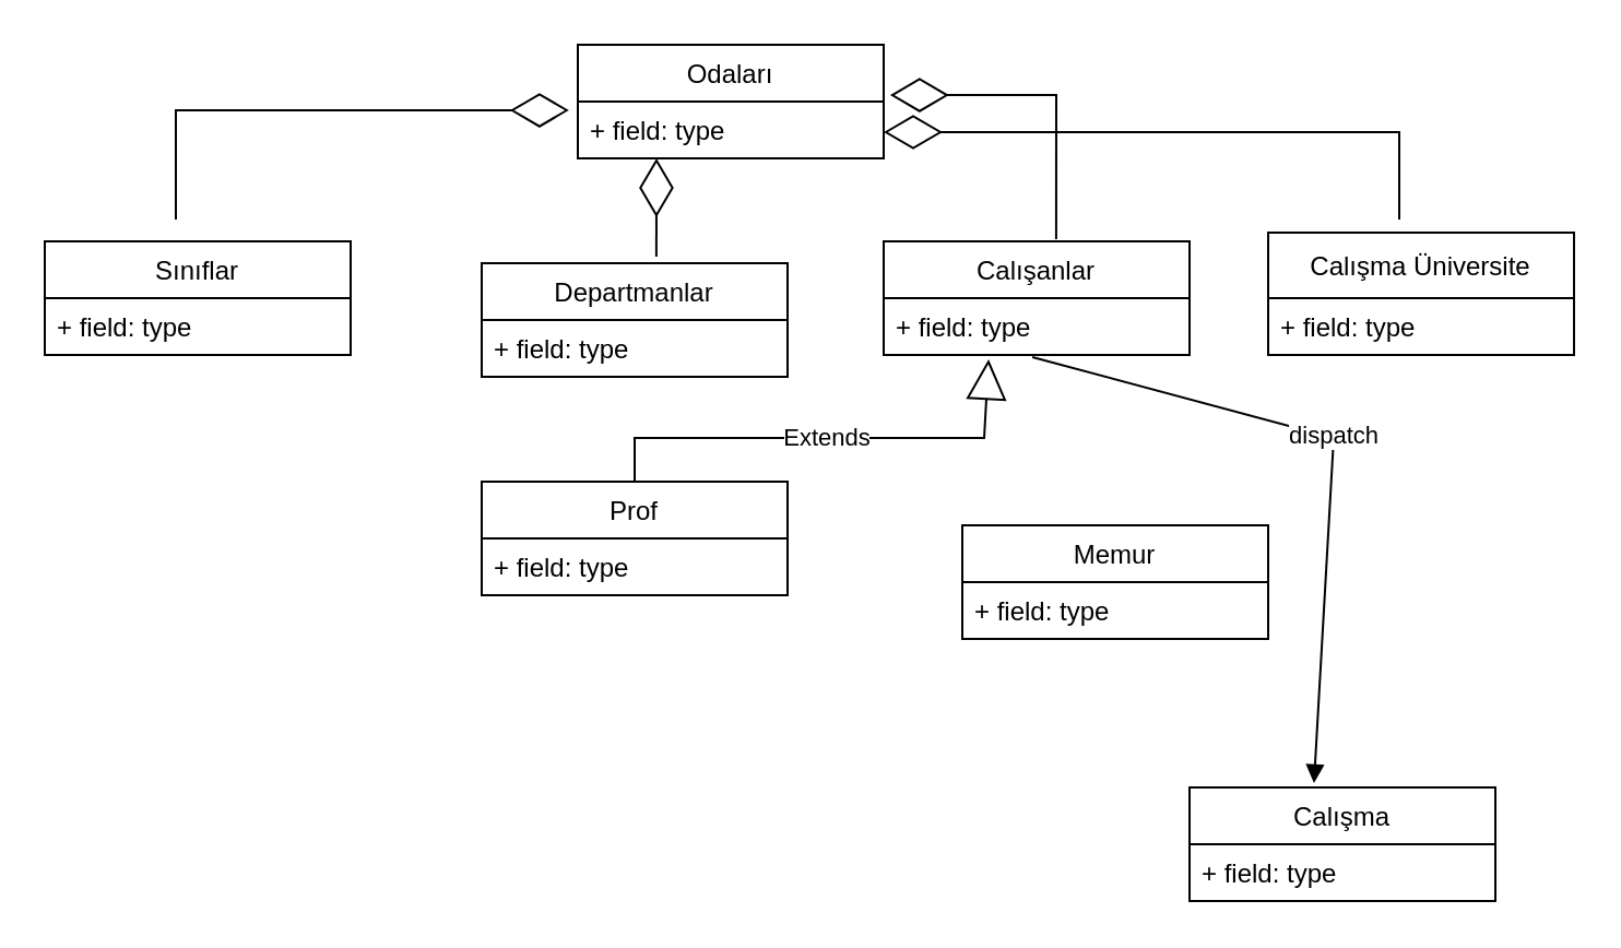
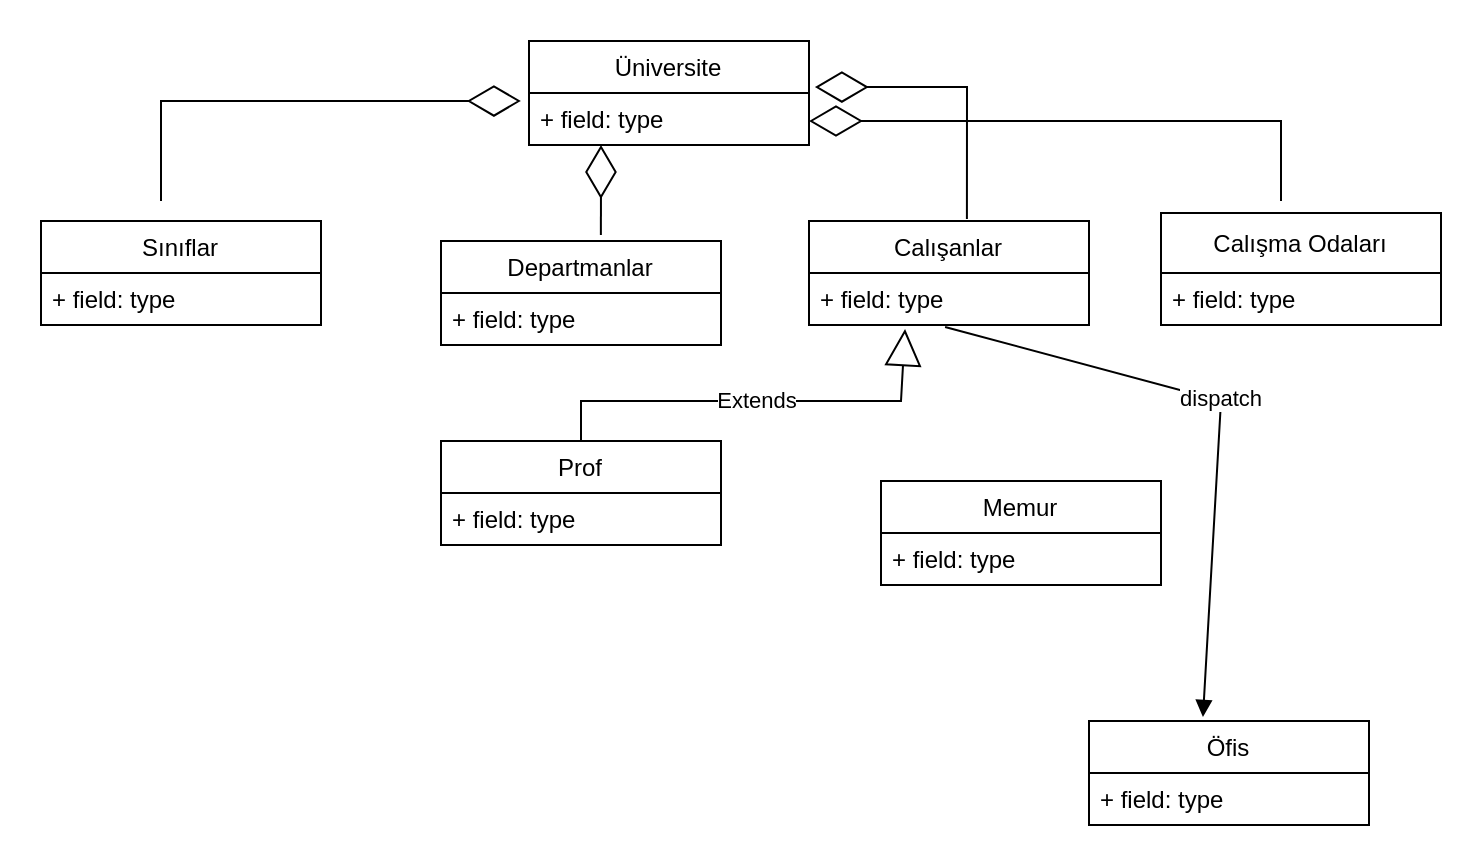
- <mxCell id="2" value="Odaları" style="swimlane;fontStyle=0;childLayout=stackLayout;horizontal=1;startSize=26;fillColor=none;horizontalStack=0;resizeParent=1;resizeParentMax=0;resizeLast=0;collapsible=1;marginBottom=0;" parent="1" vertex="1"><mxGeometry x="264" y="20" width="140" height="52" as="geometry" /></mxCell>
+ <mxCell id="2" value="Üniversite" style="swimlane;fontStyle=0;childLayout=stackLayout;horizontal=1;startSize=26;fillColor=none;horizontalStack=0;resizeParent=1;resizeParentMax=0;resizeLast=0;collapsible=1;marginBottom=0;" parent="1" vertex="1"><mxGeometry x="264" y="20" width="140" height="52" as="geometry" /></mxCell>
- <mxCell id="4" value="Calışma Üniversite" style="swimlane;fontStyle=0;childLayout=stackLayout;horizontal=1;startSize=30;fillColor=none;horizontalStack=0;resizeParent=1;resizeParentMax=0;resizeLast=0;collapsible=1;marginBottom=0;" parent="1" vertex="1"><mxGeometry x="580" y="106" width="140" height="56" as="geometry" /></mxCell>
+ <mxCell id="4" value="Calışma Odaları" style="swimlane;fontStyle=0;childLayout=stackLayout;horizontal=1;startSize=30;fillColor=none;horizontalStack=0;resizeParent=1;resizeParentMax=0;resizeLast=0;collapsible=1;marginBottom=0;" parent="1" vertex="1"><mxGeometry x="580" y="106" width="140" height="56" as="geometry" /></mxCell>
- <mxCell id="12" value="Calışma" style="swimlane;fontStyle=0;childLayout=stackLayout;horizontal=1;startSize=26;fillColor=none;horizontalStack=0;resizeParent=1;resizeParentMax=0;resizeLast=0;collapsible=1;marginBottom=0;" parent="1" vertex="1"><mxGeometry x="544" y="360" width="140" height="52" as="geometry" /></mxCell>
+ <mxCell id="12" value="Öfis" style="swimlane;fontStyle=0;childLayout=stackLayout;horizontal=1;startSize=26;fillColor=none;horizontalStack=0;resizeParent=1;resizeParentMax=0;resizeLast=0;collapsible=1;marginBottom=0;" parent="1" vertex="1"><mxGeometry x="544" y="360" width="140" height="52" as="geometry" /></mxCell>
